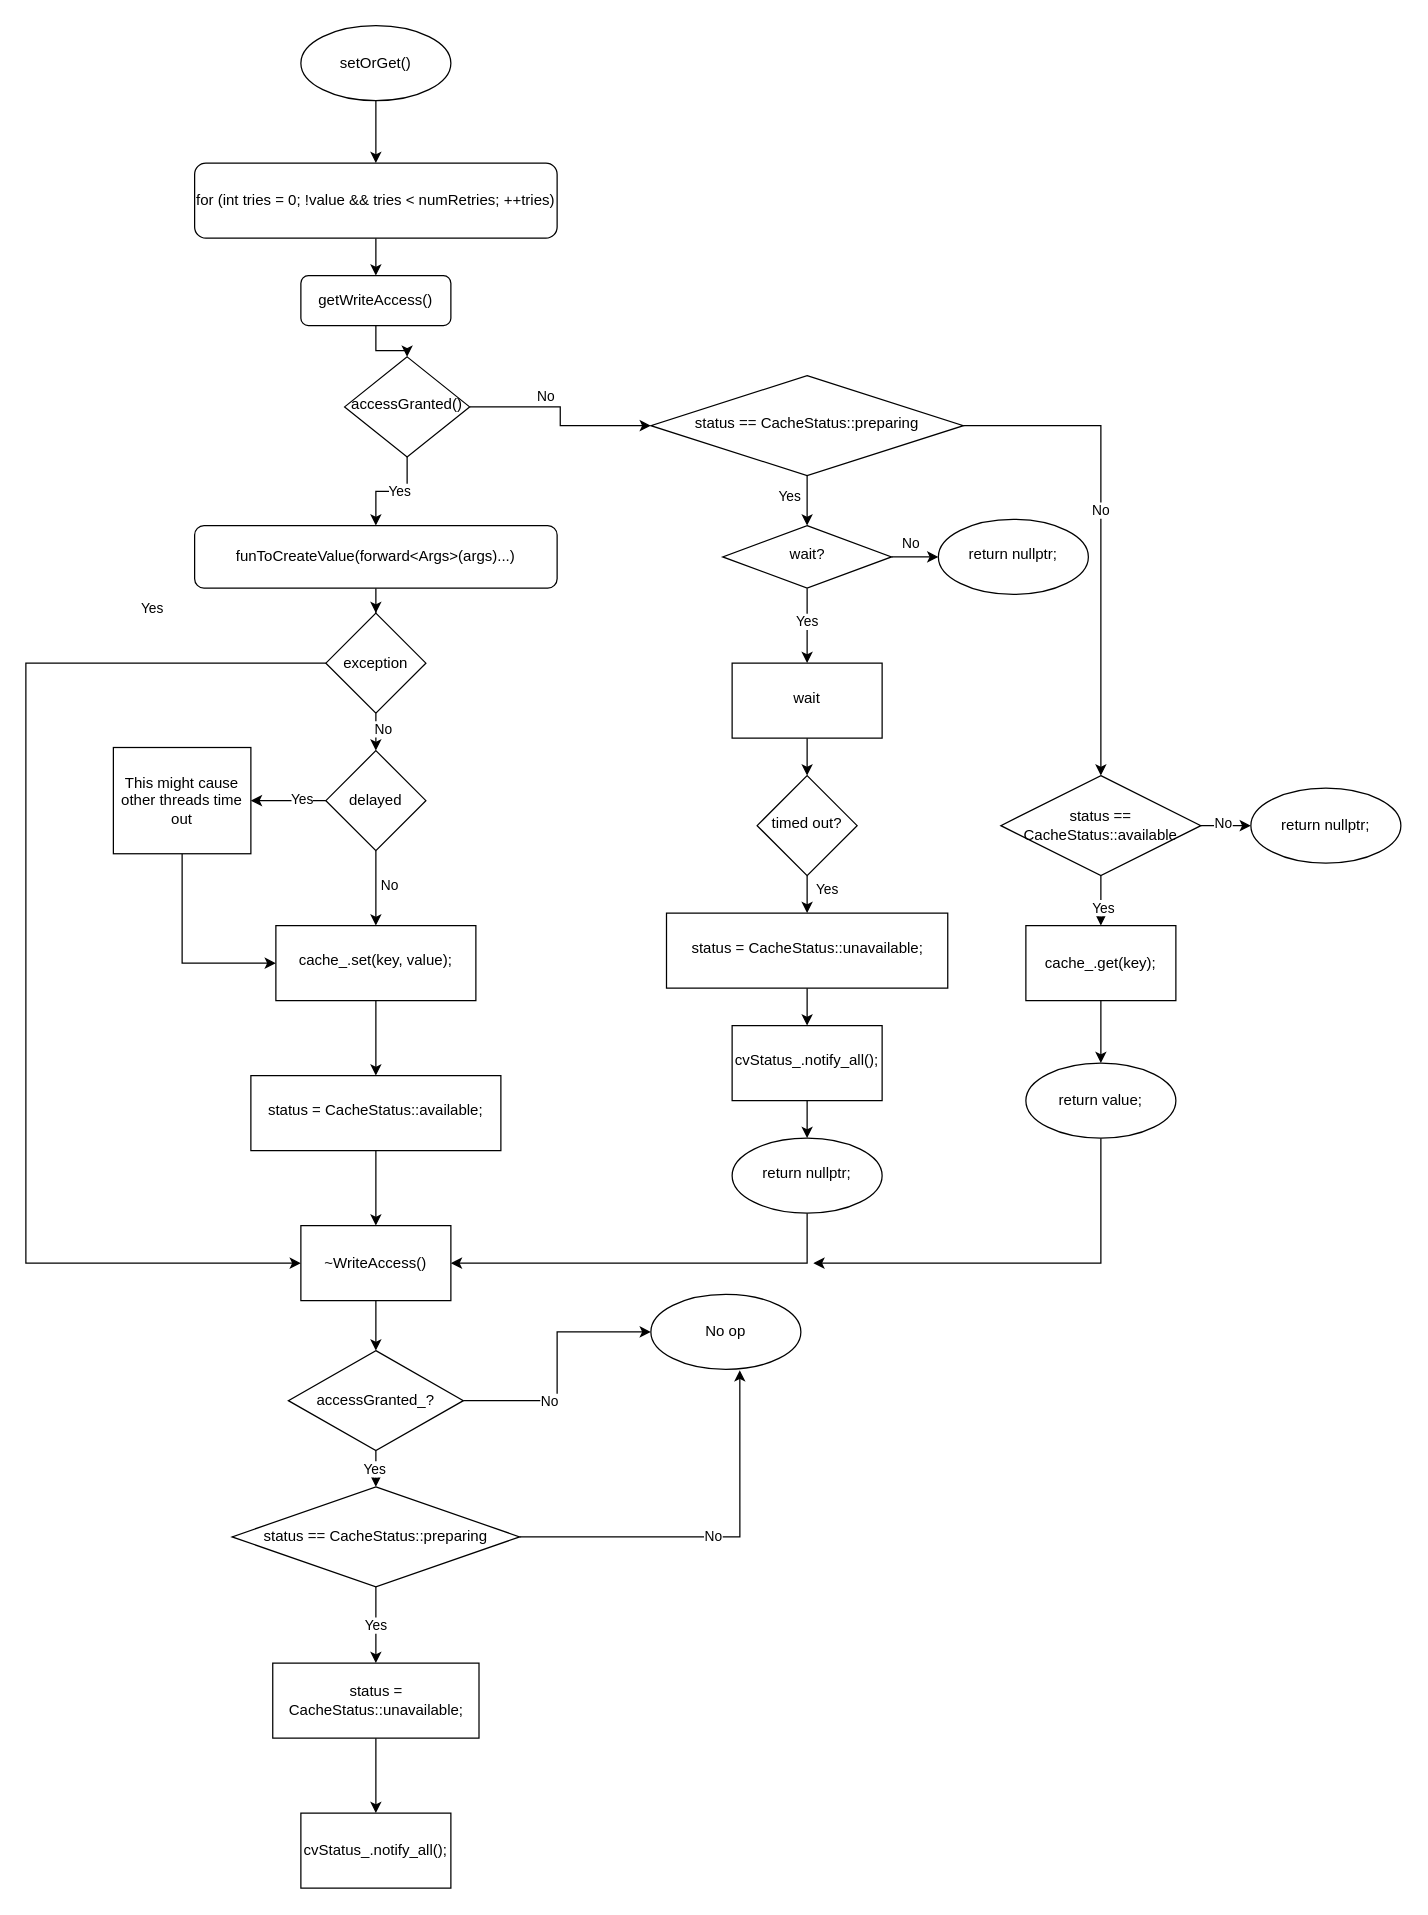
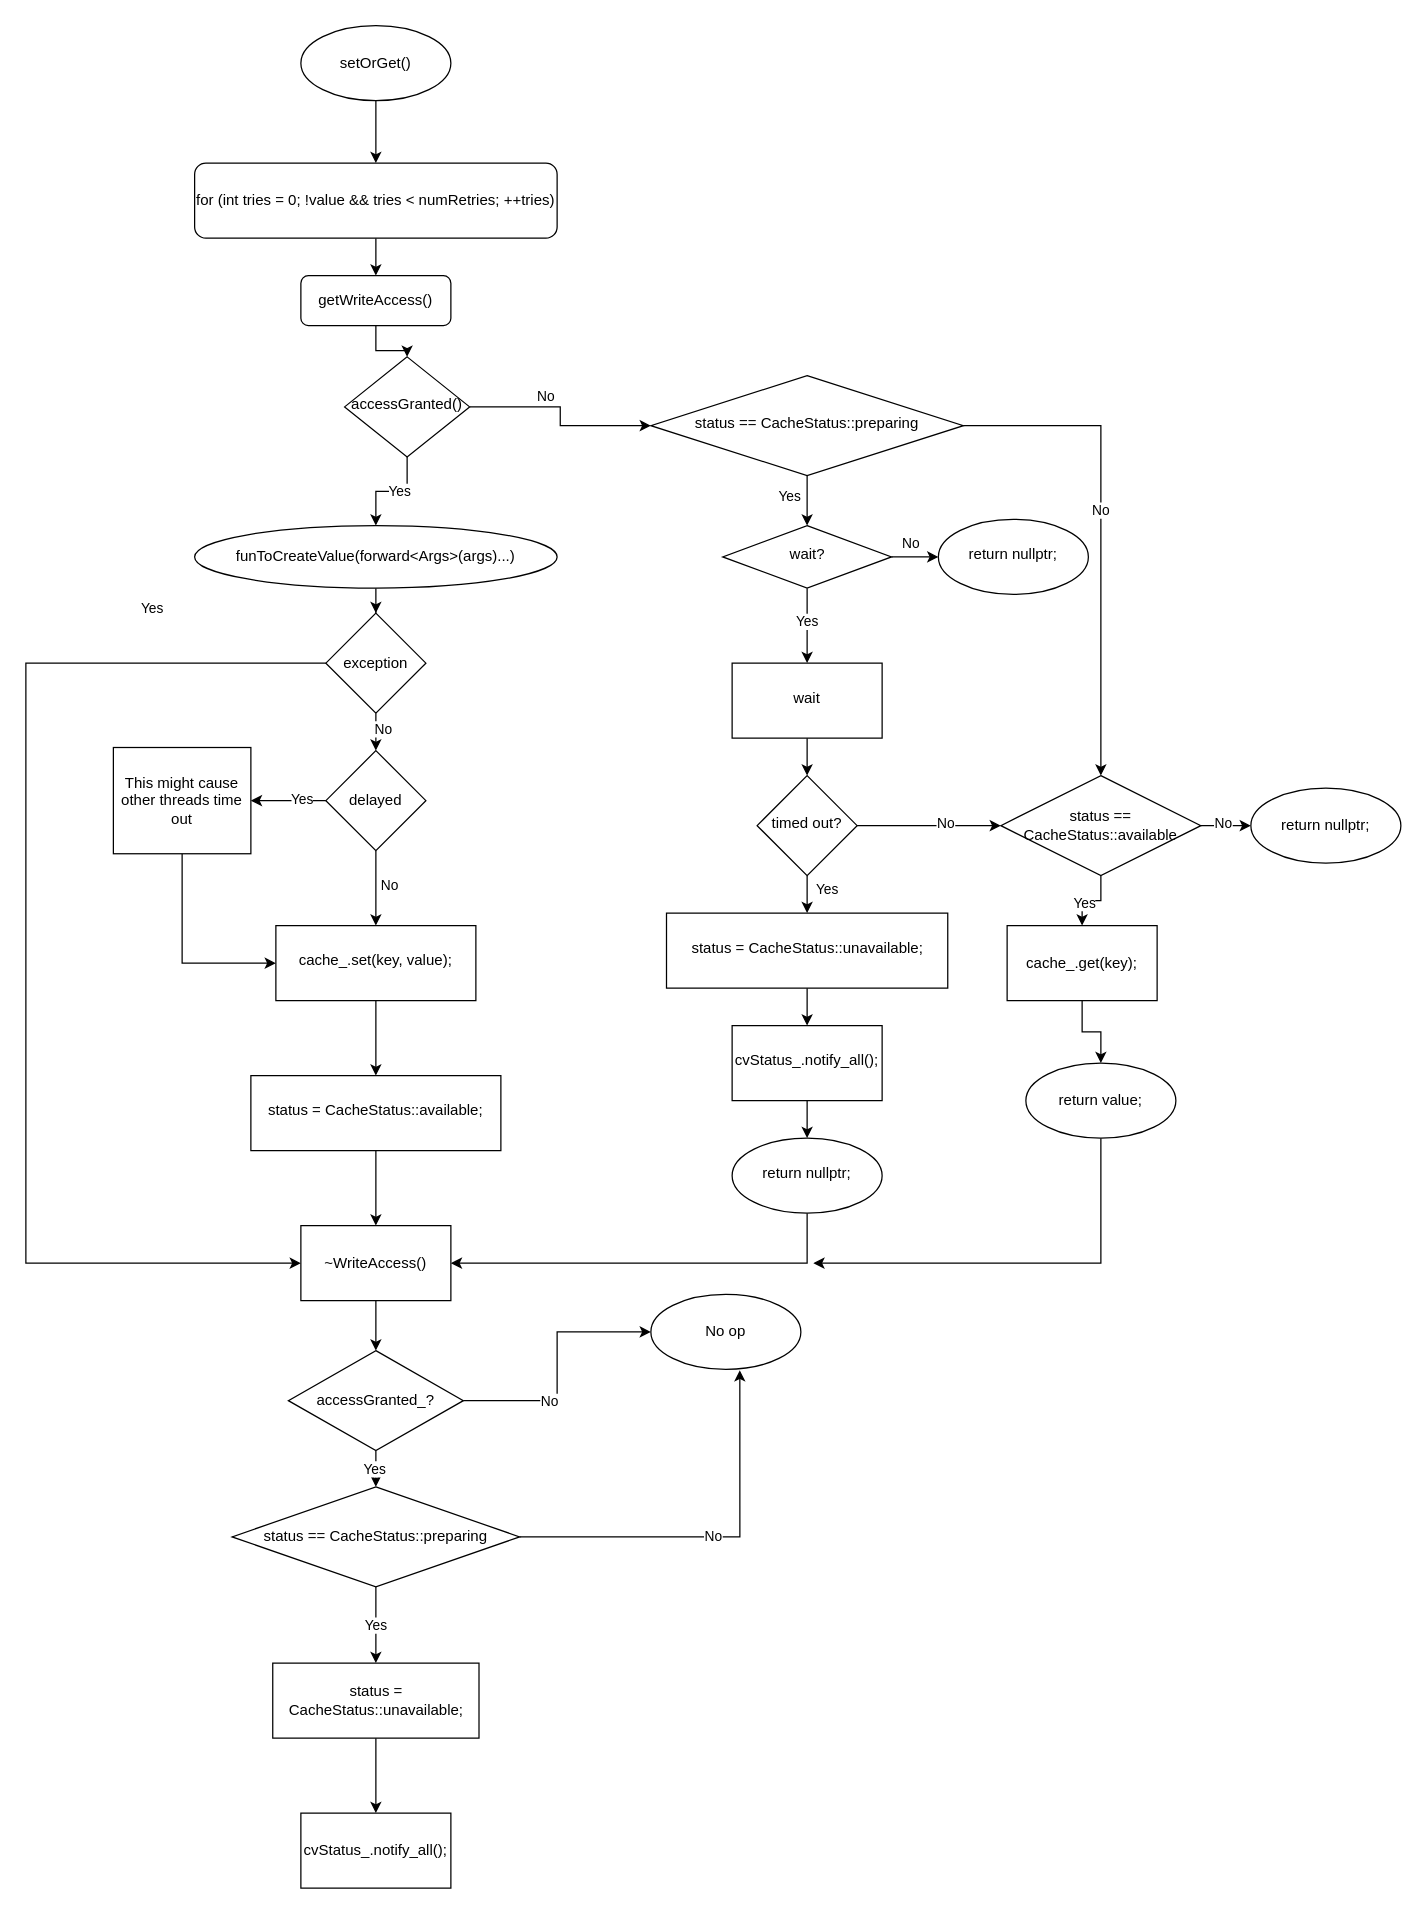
- <mxCell id="10" value="funToCreateValue(forward&amp;lt;Args&amp;gt;(args)...)" style="rounded=1;whiteSpace=wrap;html=1;fontSize=12;glass=0;strokeWidth=1;shadow=0;" vertex="1" parent="1"><mxGeometry x="155" y="420" width="290" height="50" as="geometry" /></mxCell>
+ <mxCell id="10" value="funToCreateValue(forward&amp;lt;Args&amp;gt;(args)...)" style="ellipse;whiteSpace=wrap;html=1;fontSize=12;glass=0;strokeWidth=1;shadow=0;" vertex="1" parent="1"><mxGeometry x="155" y="420" width="290" height="50" as="geometry" /></mxCell>
+ <mxCell id="33" value="" style="edgeStyle=orthogonalEdgeStyle;rounded=0;orthogonalLoop=1;jettySize=auto;html=1;labelBackgroundColor=#ffffff;entryX=0;entryY=0.5;entryDx=0;entryDy=0;" edge="1" parent="1" source="35" target="46"><mxGeometry relative="1" as="geometry"><mxPoint x="740" y="660" as="targetPoint" /></mxGeometry></mxCell>
+ <mxCell id="34" value="No" style="edgeLabel;html=1;align=center;verticalAlign=middle;resizable=0;points=[];" vertex="1" connectable="0" parent="33"><mxGeometry x="0.211" y="3" relative="1" as="geometry"><mxPoint as="offset" /></mxGeometry></mxCell>
- <mxCell id="49" value="cache_.get(key);" style="whiteSpace=wrap;html=1;" vertex="1" parent="1"><mxGeometry x="820" y="740" width="120" height="60" as="geometry" /></mxCell>
+ <mxCell id="49" value="cache_.get(key);" style="whiteSpace=wrap;html=1;" vertex="1" parent="1"><mxGeometry x="805" y="740" width="120" height="60" as="geometry" /></mxCell>
